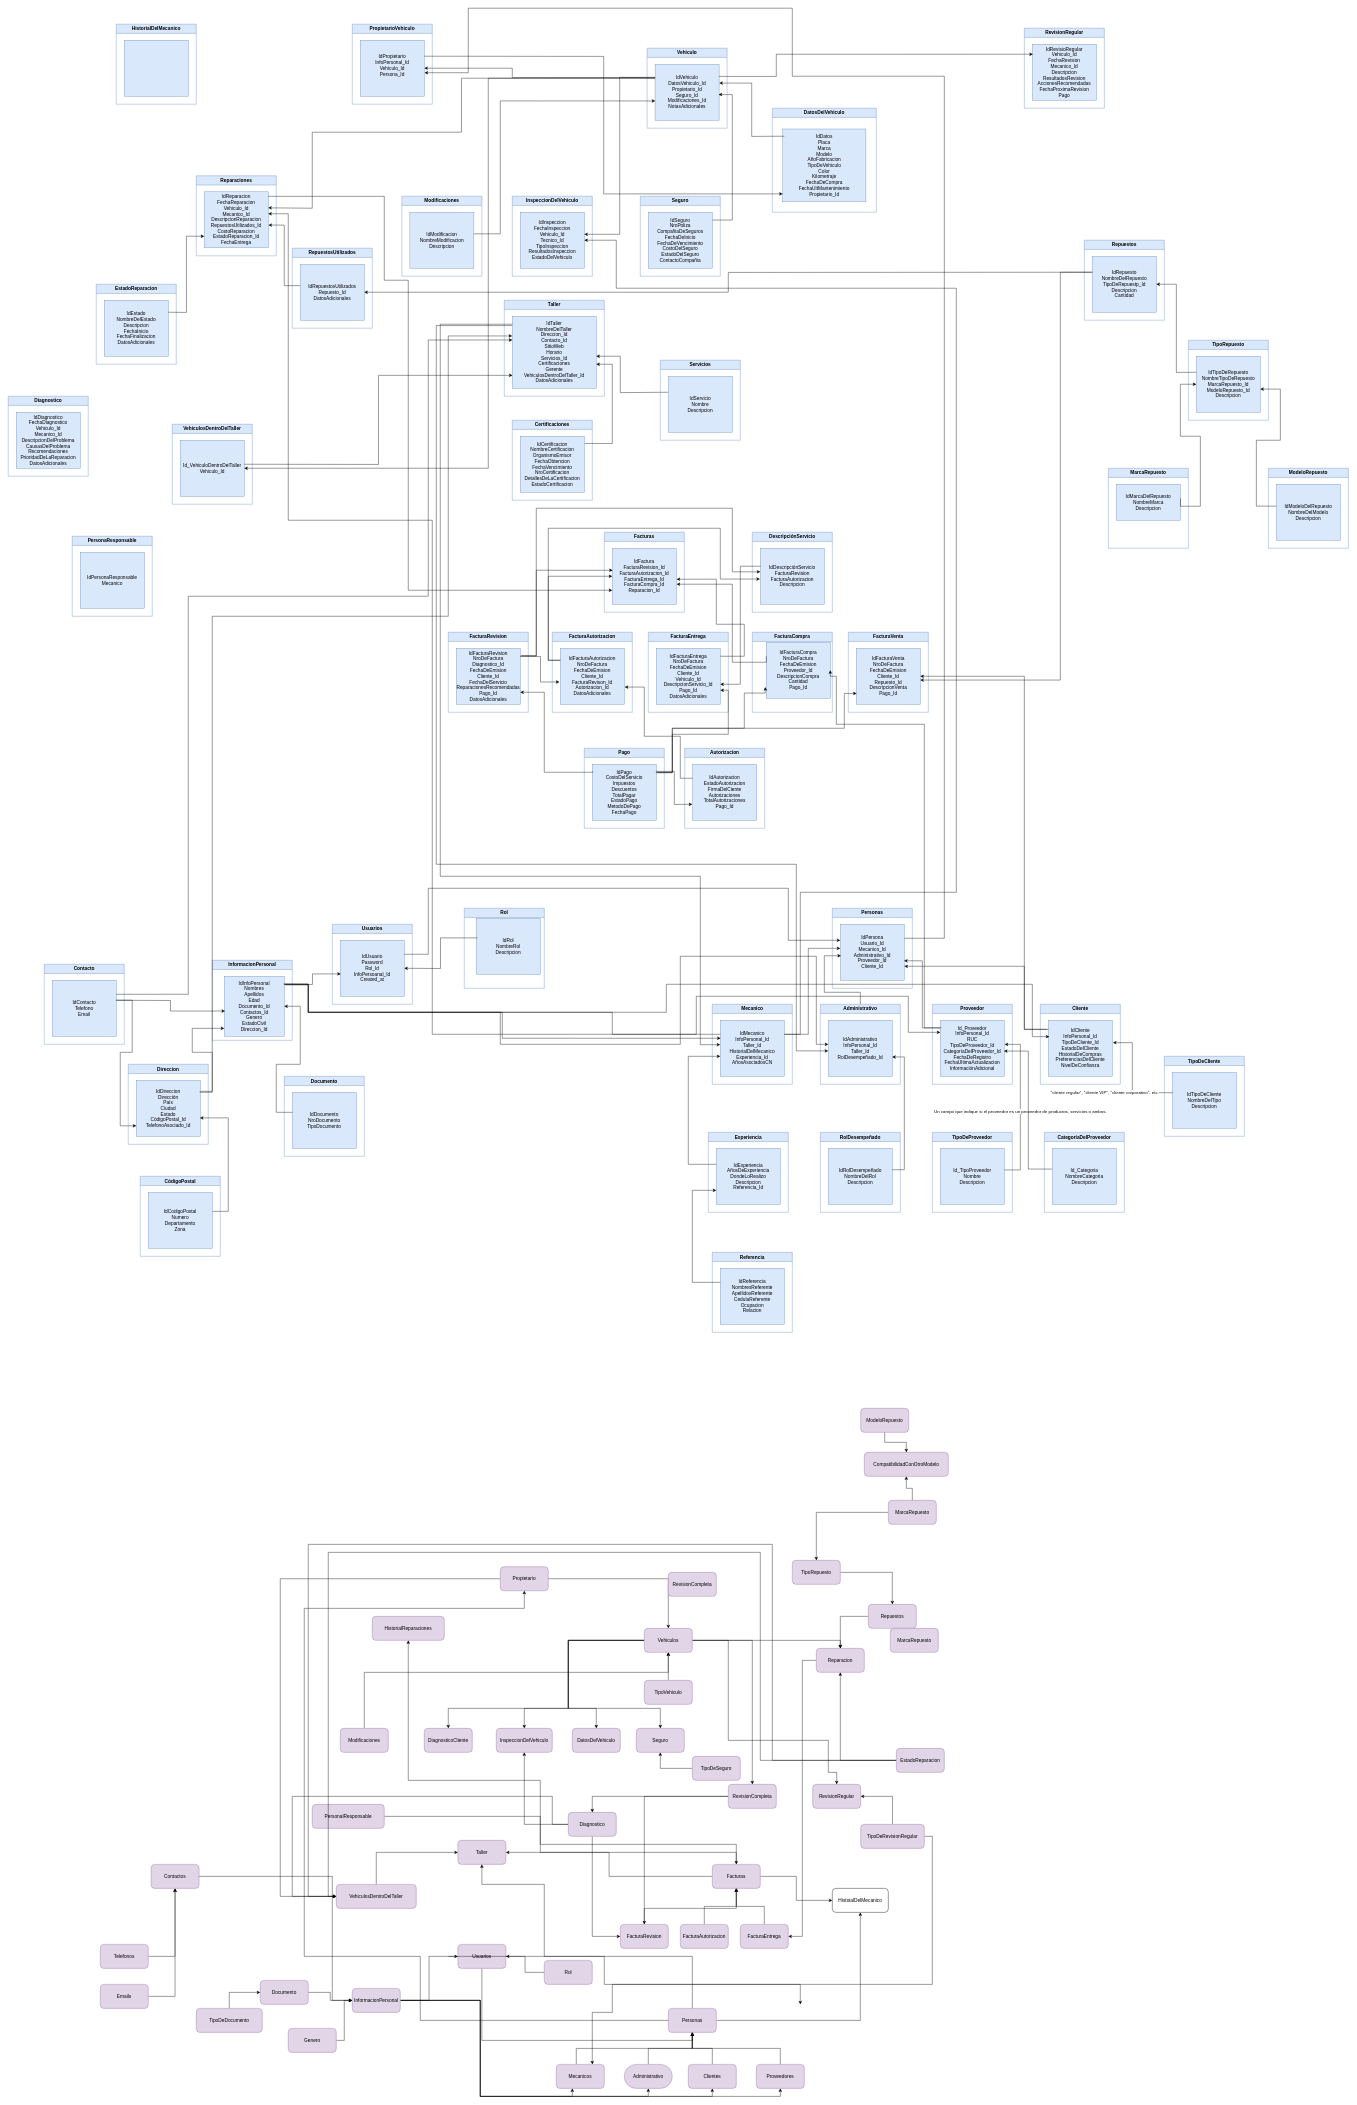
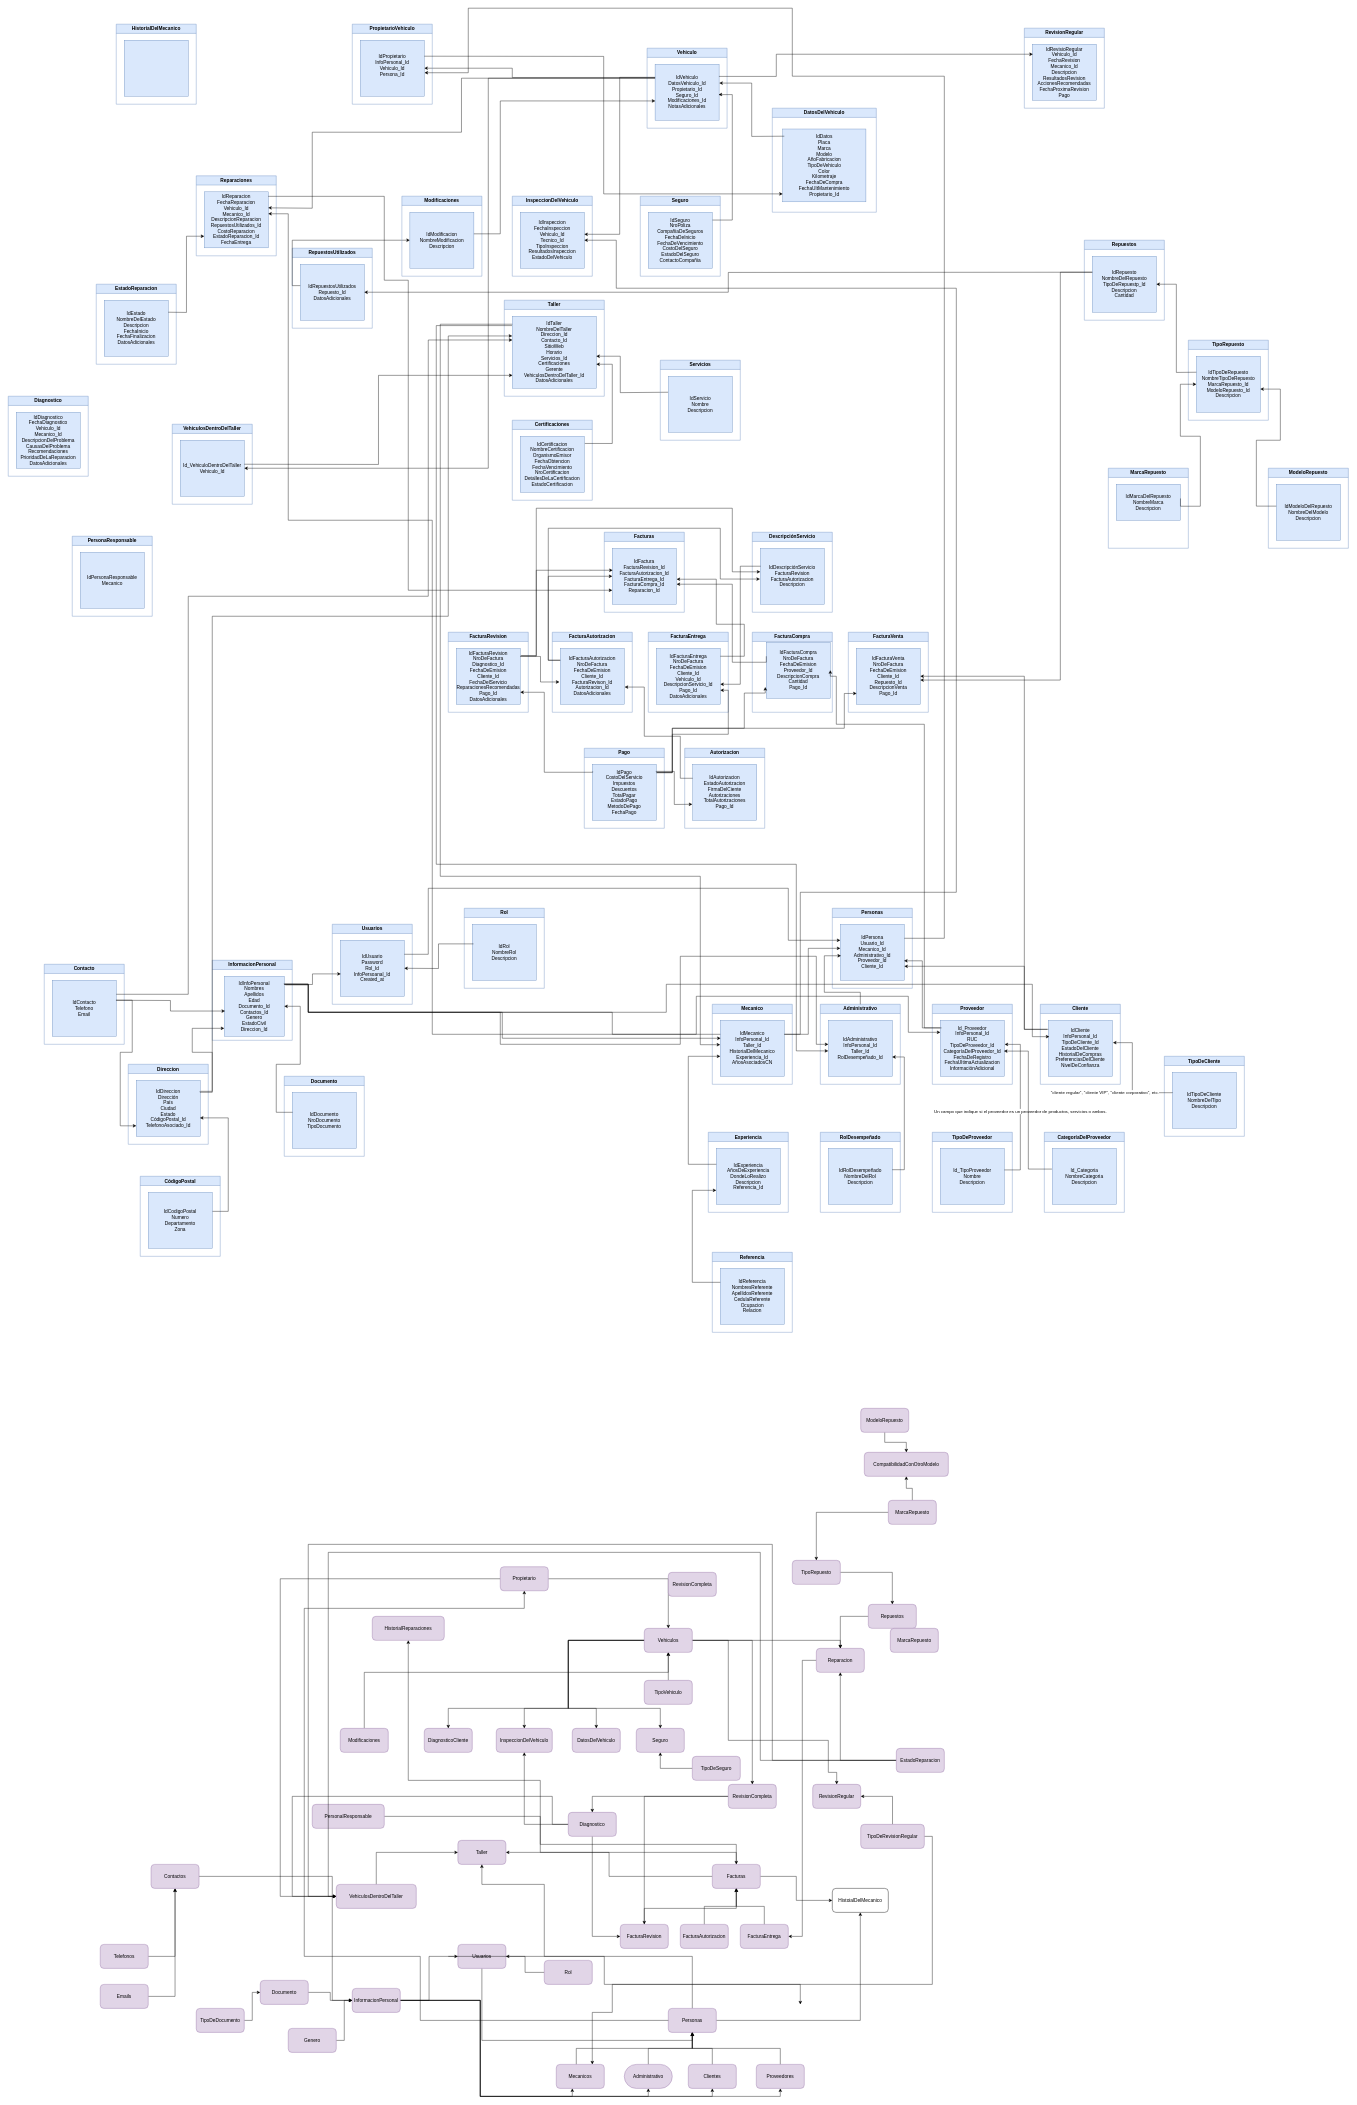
- <mxCell id="287" style="edgeStyle=orthogonalEdgeStyle;rounded=0;orthogonalLoop=1;jettySize=auto;html=1;exitX=0;exitY=0.382;exitDx=0;exitDy=0;entryX=1.003;entryY=0.594;entryDx=0;entryDy=0;entryPerimeter=0;exitPerimeter=0;" edge="1" parent="1" source="253" target="250"><mxGeometry relative="1" as="geometry" /></mxCell>
+ <mxCell id="287" style="edgeStyle=orthogonalEdgeStyle;rounded=0;orthogonalLoop=1;jettySize=auto;html=1;exitX=0;exitY=0.382;exitDx=0;exitDy=0;exitPerimeter=0;" edge="1" parent="1" source="253" target="290"><mxGeometry relative="1" as="geometry" /></mxCell>
- <mxCell id="109" value="&lt;div&gt;IdRol&lt;/div&gt;&lt;div&gt;NombreRol&lt;br&gt;Descripcion&lt;br&gt;&lt;/div&gt;" style="whiteSpace=wrap;html=1;fillColor=#dae8fc;strokeColor=#6c8ebf;" parent="107" vertex="1"><mxGeometry x="30" y="25" width="160" height="140" as="geometry" /></mxCell>
+ <mxCell id="109" value="&lt;div&gt;IdRol&lt;/div&gt;&lt;div&gt;NombreRol&lt;br&gt;Descripcion&lt;br&gt;&lt;/div&gt;" style="whiteSpace=wrap;html=1;fillColor=#dae8fc;strokeColor=#6c8ebf;" parent="107" vertex="1"><mxGeometry x="20" y="40" width="160" height="140" as="geometry" /></mxCell>
- <mxCell id="59" value="TipoDeDocumento" style="rounded=1;whiteSpace=wrap;html=1;fillColor=#e1d5e7;strokeColor=#9673a6;" parent="1" vertex="1"><mxGeometry x="490" y="5020" width="165" height="60" as="geometry" /></mxCell>
+ <mxCell id="59" value="TipoDeDocumento" style="rounded=1;whiteSpace=wrap;html=1;fillColor=#e1d5e7;strokeColor=#9673a6;" parent="1" vertex="1"><mxGeometry x="490" y="5020" width="120" height="60" as="geometry" /></mxCell>
